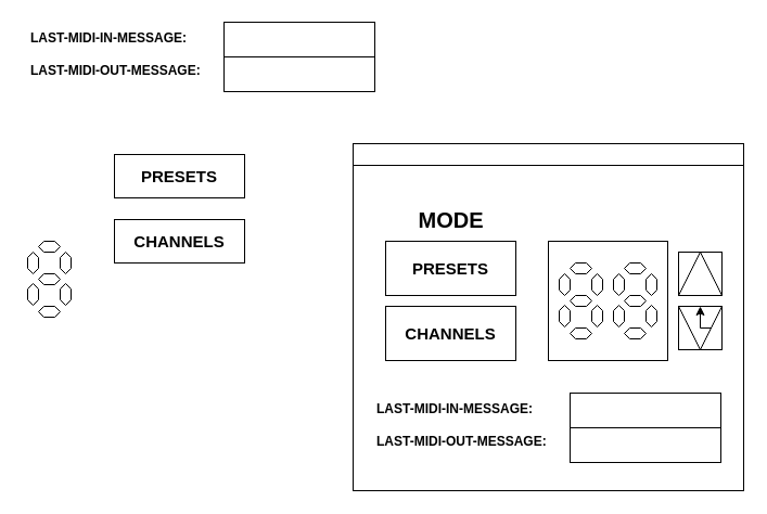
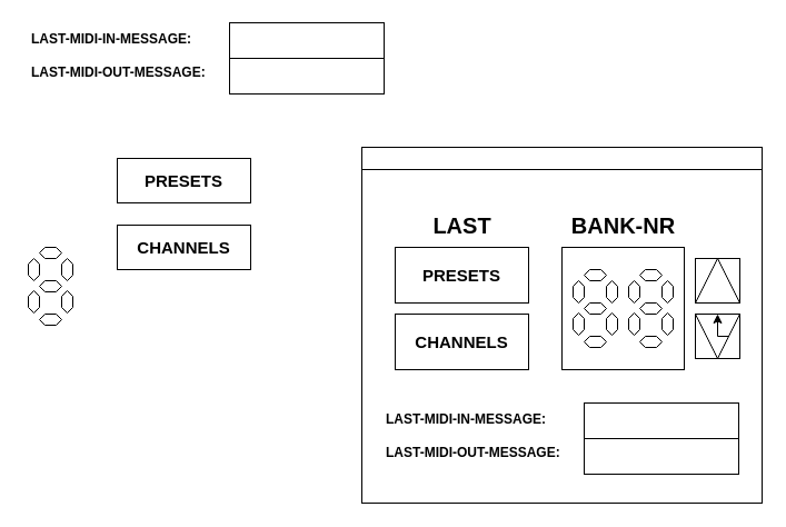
- <mxCell id="38" value="&lt;font size=&quot;1&quot;&gt;&lt;b style=&quot;font-size: 20px;&quot;&gt;MODE&lt;/b&gt;&lt;/font&gt;" style="text;html=1;align=center;verticalAlign=middle;resizable=0;points=[];autosize=1;strokeColor=none;fillColor=none;" parent="1" vertex="1"><mxGeometry x="375" y="182" width="80" height="40" as="geometry" /></mxCell>
+ <mxCell id="38" value="&lt;font size=&quot;1&quot;&gt;&lt;b style=&quot;font-size: 20px;&quot;&gt;LAST&lt;/b&gt;&lt;/font&gt;" style="text;html=1;align=center;verticalAlign=middle;resizable=0;points=[];autosize=1;strokeColor=none;fillColor=none;" parent="1" vertex="1"><mxGeometry x="375" y="182" width="80" height="40" as="geometry" /></mxCell>
+ <mxCell id="12" value="&lt;font size=&quot;1&quot;&gt;&lt;b style=&quot;font-size: 20px;&quot;&gt;BANK-NR&lt;/b&gt;&lt;/font&gt;" style="text;html=1;align=center;verticalAlign=middle;resizable=0;points=[];autosize=1;strokeColor=none;fillColor=none;" parent="11" vertex="1"><mxGeometry width="120" height="40" as="geometry" /></mxCell>
